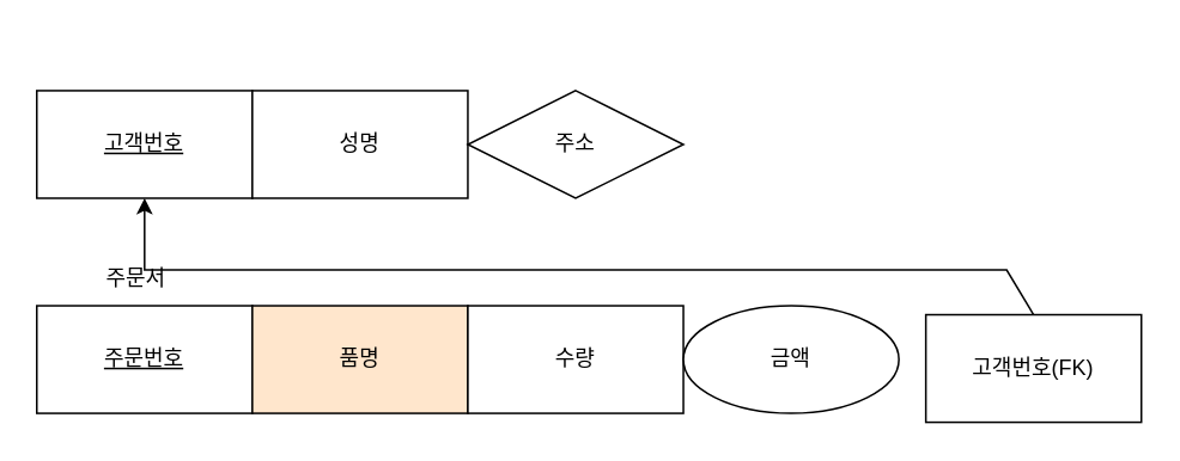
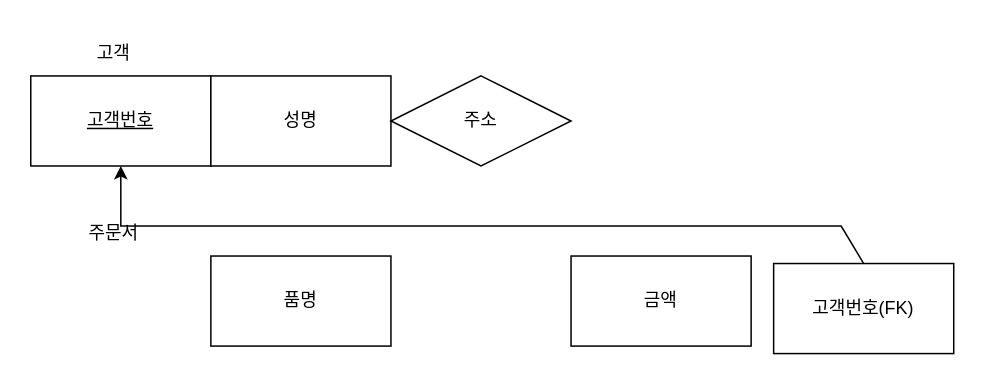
+ <mxCell id="10" value="고객" style="text;html=1;align=center;verticalAlign=middle;resizable=0;points=[];autosize=1;strokeColor=none;fillColor=none;" vertex="1" parent="1"><mxGeometry x="50" y="20" width="50" height="30" as="geometry" /></mxCell>
- <mxCell id="5" value="&lt;u&gt;주문번호&lt;/u&gt;" style="rounded=0;whiteSpace=wrap;html=1;" vertex="1" parent="1"><mxGeometry x="20" y="170" width="120" height="60" as="geometry" /></mxCell>
- <mxCell id="6" value="품명" style="rounded=0;whiteSpace=wrap;html=1;fillColor=#ffe6cc;" vertex="1" parent="1"><mxGeometry x="140" y="170" width="120" height="60" as="geometry" /></mxCell>
+ <mxCell id="6" value="품명" style="rounded=0;whiteSpace=wrap;html=1;" vertex="1" parent="1"><mxGeometry x="140" y="170" width="120" height="60" as="geometry" /></mxCell>
- <mxCell id="7" value="수량" style="rounded=0;whiteSpace=wrap;html=1;" vertex="1" parent="1"><mxGeometry x="260" y="170" width="120" height="60" as="geometry" /></mxCell>
- <mxCell id="8" value="금액" style="ellipse;whiteSpace=wrap;html=1;" vertex="1" parent="1"><mxGeometry x="380" y="170" width="120" height="60" as="geometry" /></mxCell>
+ <mxCell id="8" value="금액" style="rounded=0;whiteSpace=wrap;html=1;" vertex="1" parent="1"><mxGeometry x="380" y="170" width="120" height="60" as="geometry" /></mxCell>
